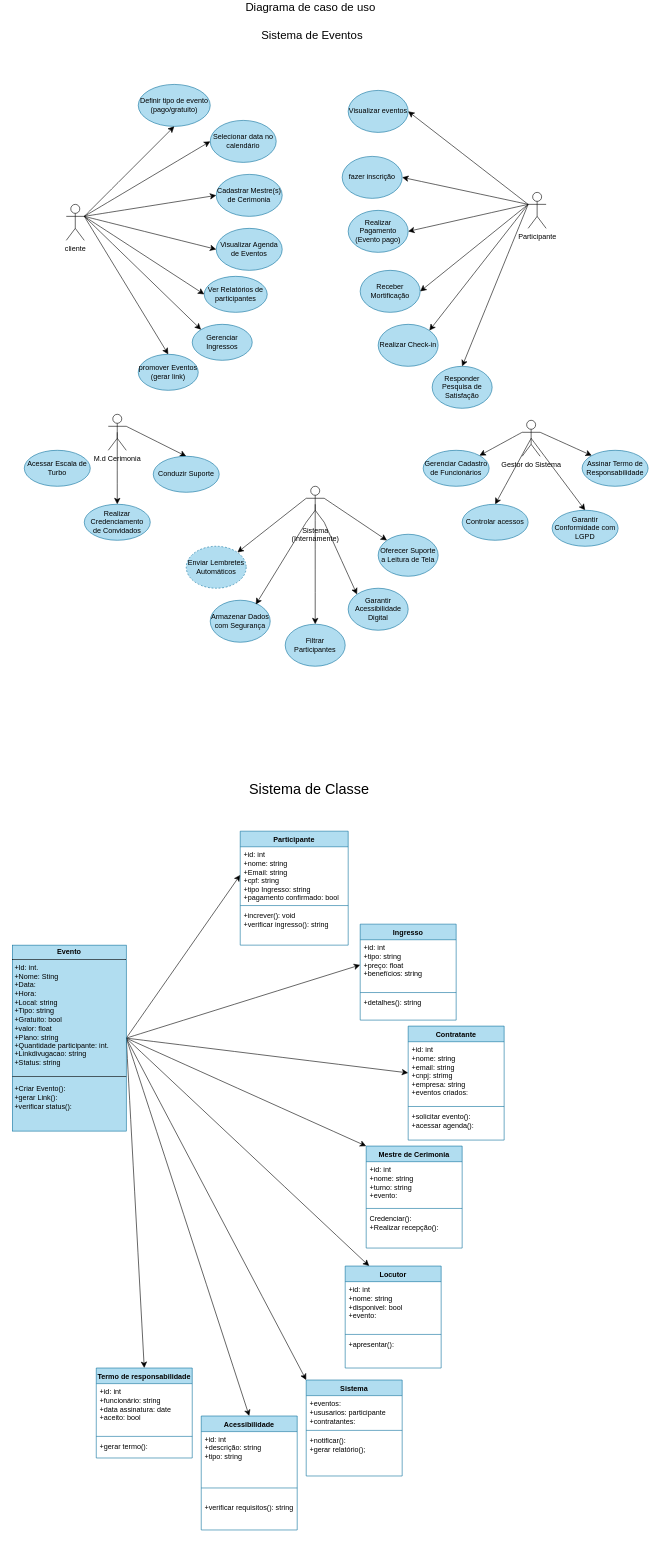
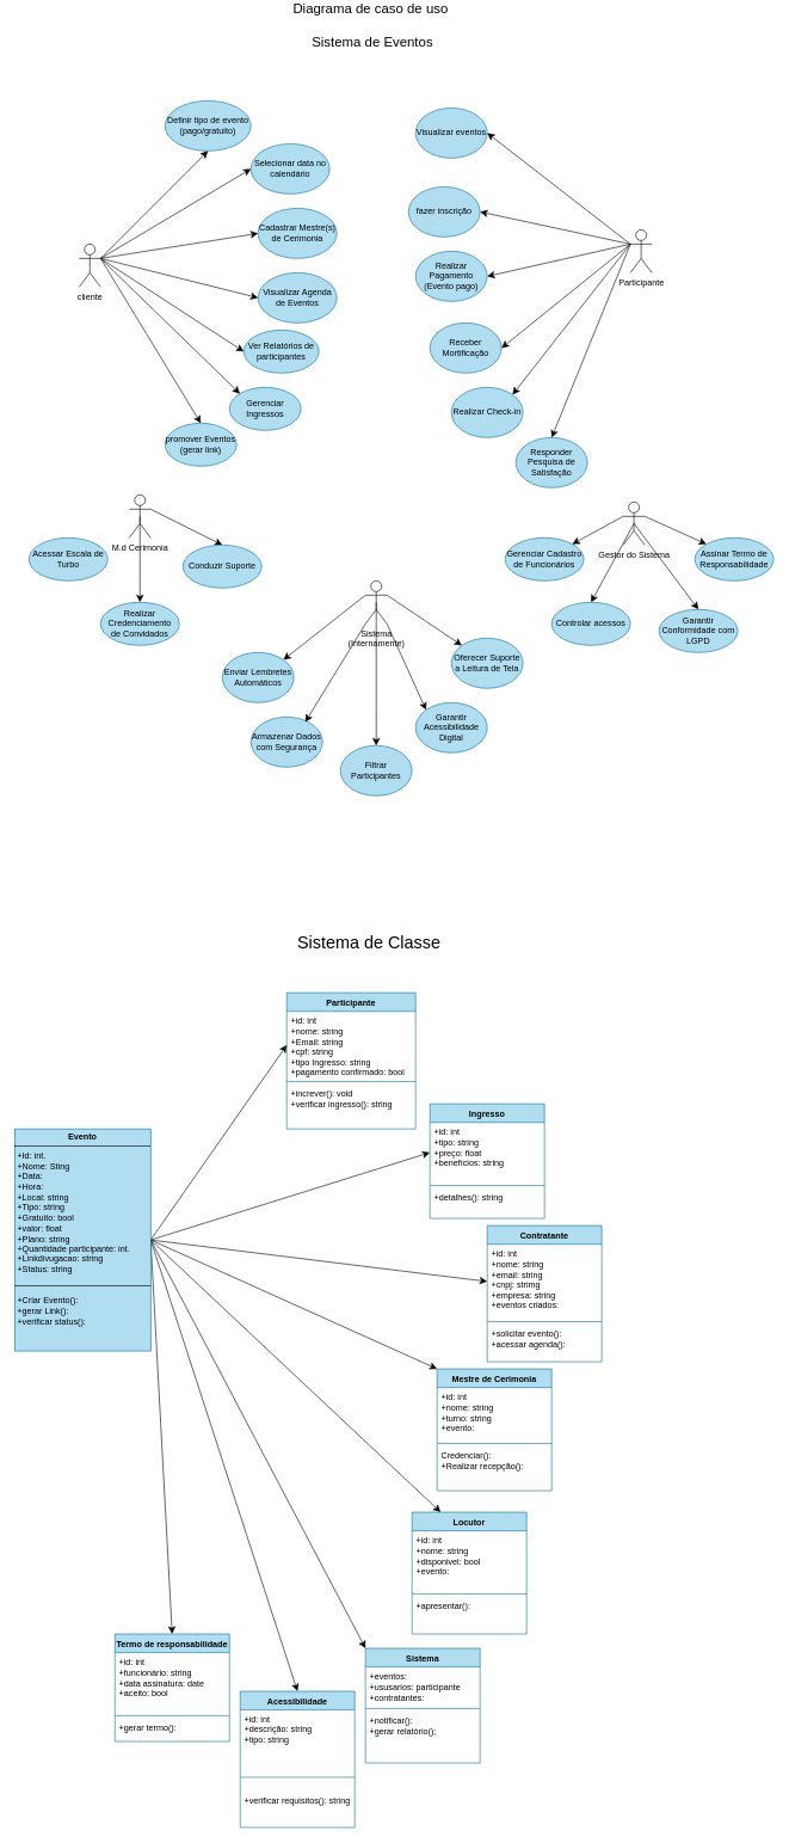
- <mxCell id="52" value="Enviar Lembretes Automáticos" style="ellipse;whiteSpace=wrap;html=1;fillColor=#b1ddf0;strokeColor=#10739e;dashed=1;" parent="1" vertex="1"><mxGeometry x="310" y="910" width="100" height="70" as="geometry" /></mxCell>
+ <mxCell id="52" value="Enviar Lembretes Automáticos" style="ellipse;whiteSpace=wrap;html=1;fillColor=#b1ddf0;strokeColor=#10739e;" parent="1" vertex="1"><mxGeometry x="310" y="910" width="100" height="70" as="geometry" /></mxCell>
